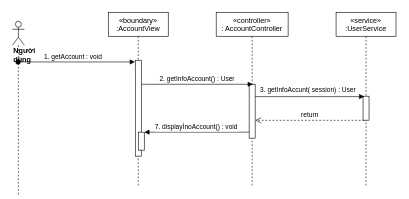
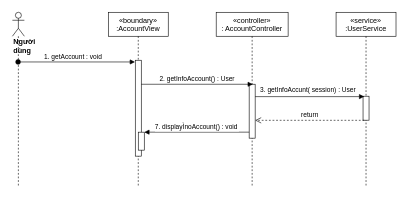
- <mxCell id="6" value="&lt;div&gt;&lt;b&gt;Người dùng&lt;/b&gt;&lt;/div&gt;" style="shape=umlLifeline;participant=umlActor;perimeter=lifelinePerimeter;whiteSpace=wrap;html=1;container=1;collapsible=0;recursiveResize=0;verticalAlign=top;spacingTop=36;outlineConnect=0;align=left;" vertex="1" parent="1"><mxGeometry x="20" y="35" width="20" height="290" as="geometry" /></mxCell>
+ <mxCell id="6" value="&lt;div&gt;&lt;b&gt;Người dùng&lt;/b&gt;&lt;/div&gt;" style="shape=umlLifeline;participant=umlActor;perimeter=lifelinePerimeter;whiteSpace=wrap;html=1;container=1;collapsible=0;recursiveResize=0;verticalAlign=top;spacingTop=36;outlineConnect=0;align=left;" vertex="1" parent="1"><mxGeometry x="20" y="20" width="20" height="290" as="geometry" /></mxCell>
